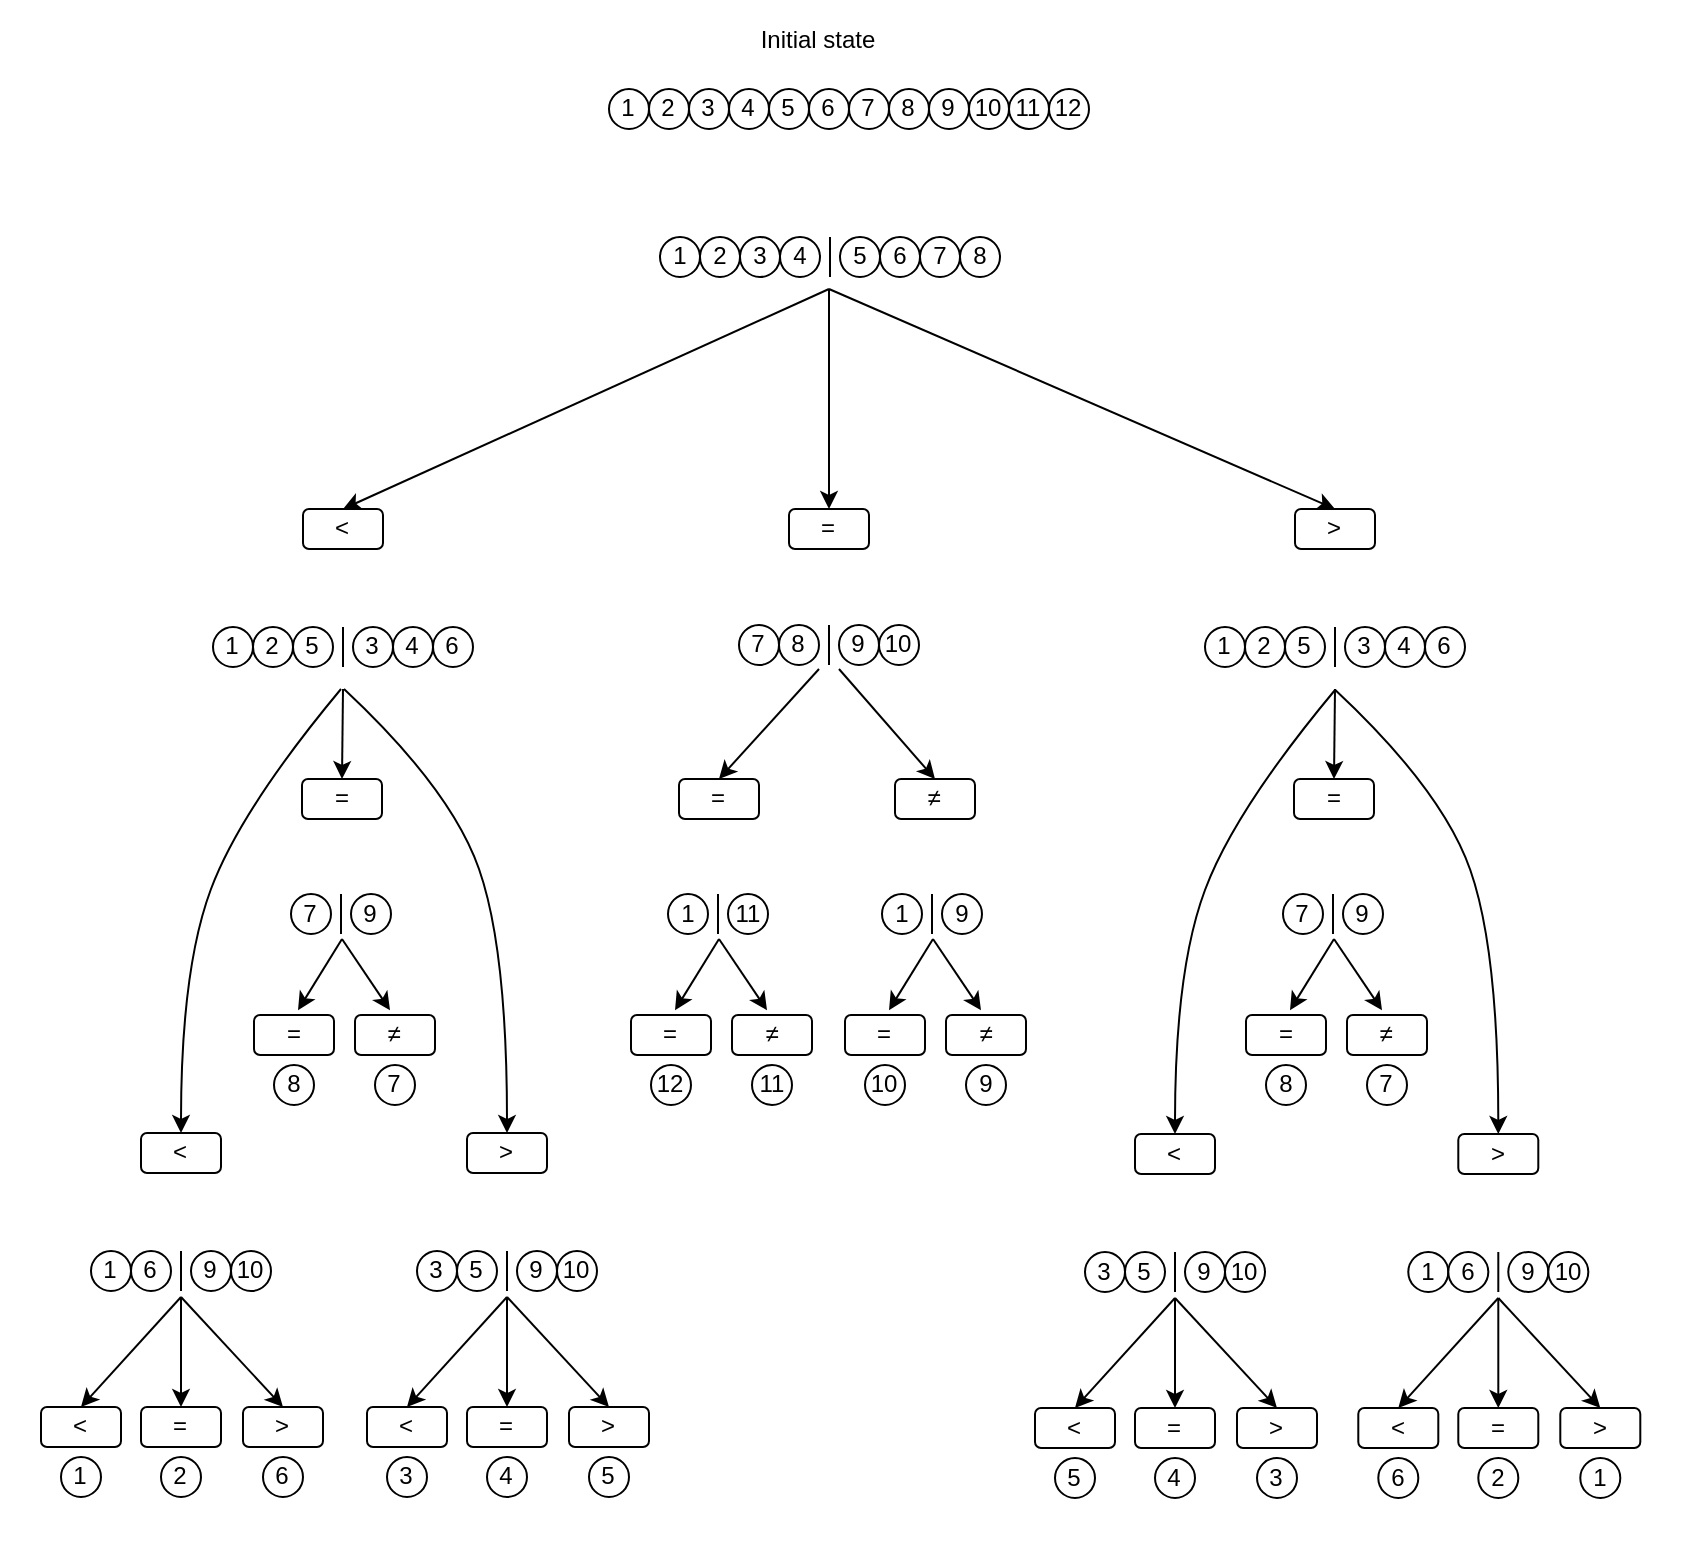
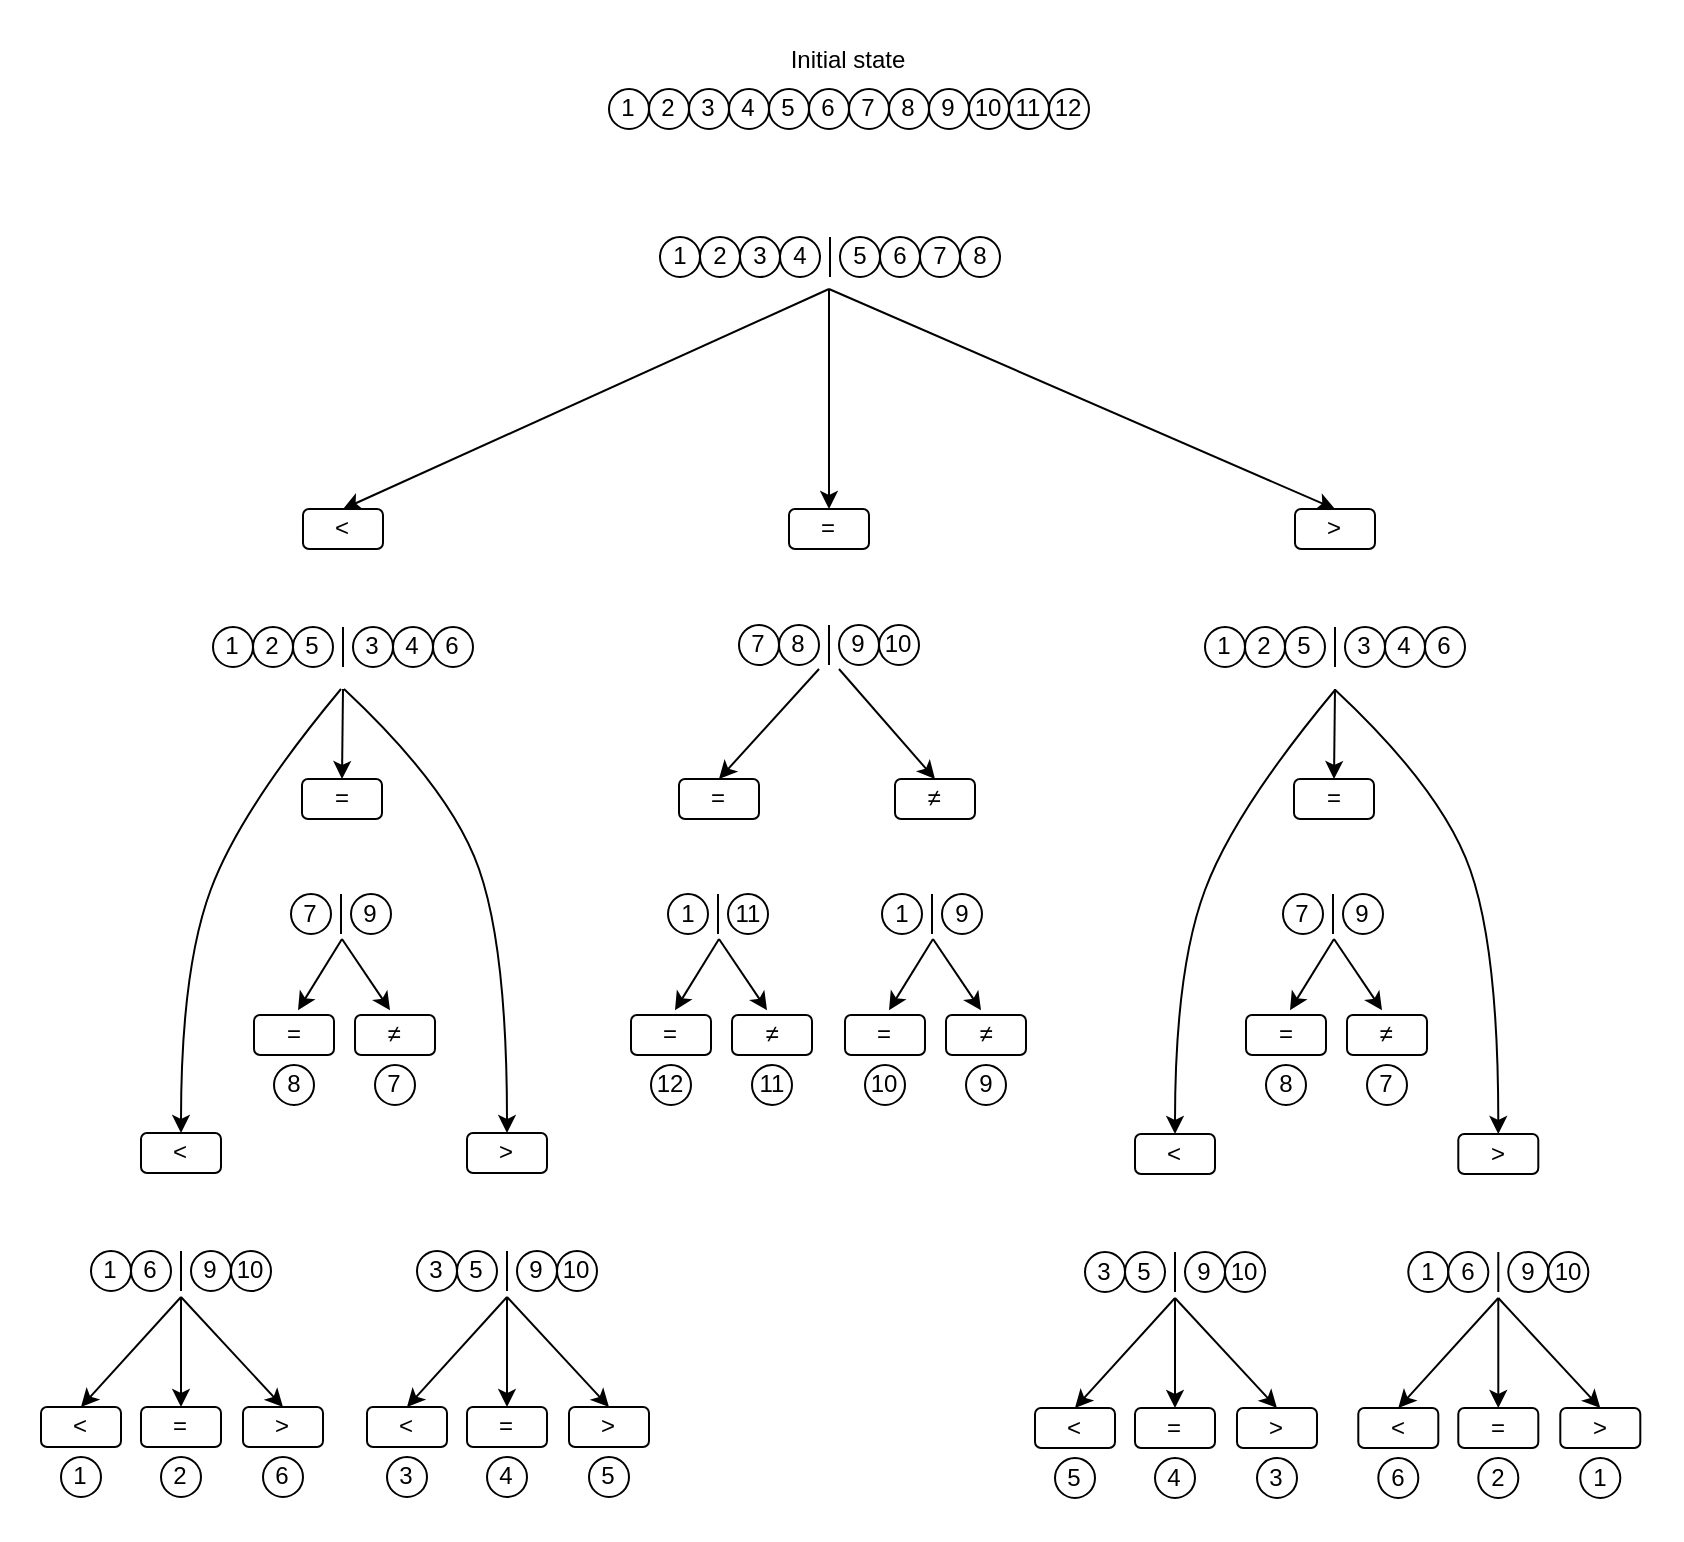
- <mxCell id="26" value="Initial state" style="text;html=1;strokeColor=none;fillColor=none;align=center;verticalAlign=middle;whiteSpace=wrap;rounded=0;" vertex="1" parent="1"><mxGeometry x="379" y="10" width="60" height="20" as="geometry" /></mxCell>
+ <mxCell id="26" value="Initial state" style="text;html=1;strokeColor=none;fillColor=none;align=center;verticalAlign=middle;whiteSpace=wrap;rounded=0;" vertex="1" parent="1"><mxGeometry x="394" y="20" width="60" height="20" as="geometry" /></mxCell>
